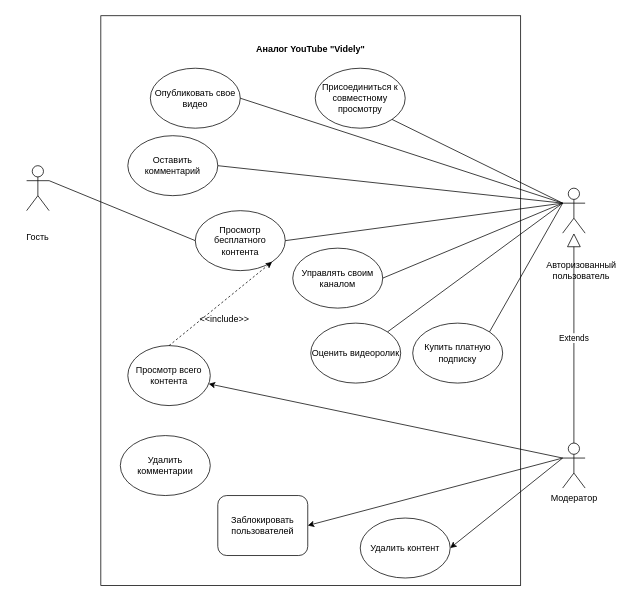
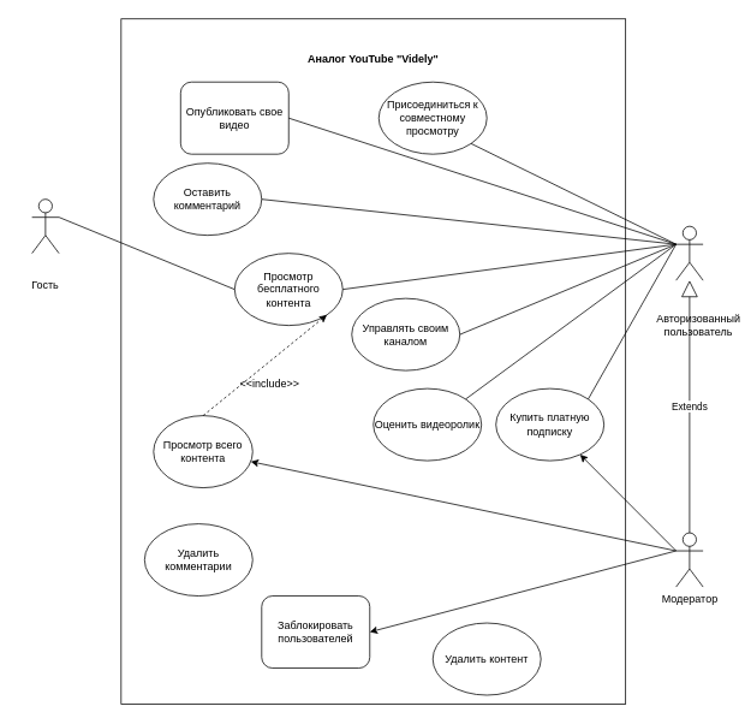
- <mxCell id="18" value="Опубликовать свое видео" style="ellipse;whiteSpace=wrap;html=1;fontColor=#000000;fillColor=none;" parent="1" vertex="1"><mxGeometry x="200" y="90" width="120" height="80" as="geometry" /></mxCell>
+ <mxCell id="18" value="Опубликовать свое видео" style="whiteSpace=wrap;html=1;fontColor=#000000;fillColor=none;rounded=1;" parent="1" vertex="1"><mxGeometry x="200" y="90" width="120" height="80" as="geometry" /></mxCell>
- <mxCell id="31" style="edgeStyle=none;rounded=0;orthogonalLoop=1;jettySize=auto;html=1;exitX=0;exitY=0.333;exitDx=0;exitDy=0;exitPerimeter=0;entryX=1;entryY=0.5;entryDx=0;entryDy=0;strokeColor=default;elbow=vertical;" parent="1" source="32" target="22" edge="1"><mxGeometry relative="1" as="geometry" /></mxCell>
+ <mxCell id="31" style="edgeStyle=none;rounded=0;orthogonalLoop=1;jettySize=auto;html=1;exitX=0;exitY=0.333;exitDx=0;exitDy=0;exitPerimeter=0;strokeColor=default;elbow=vertical;" parent="1" source="32" target="21" edge="1"><mxGeometry relative="1" as="geometry" /></mxCell>
